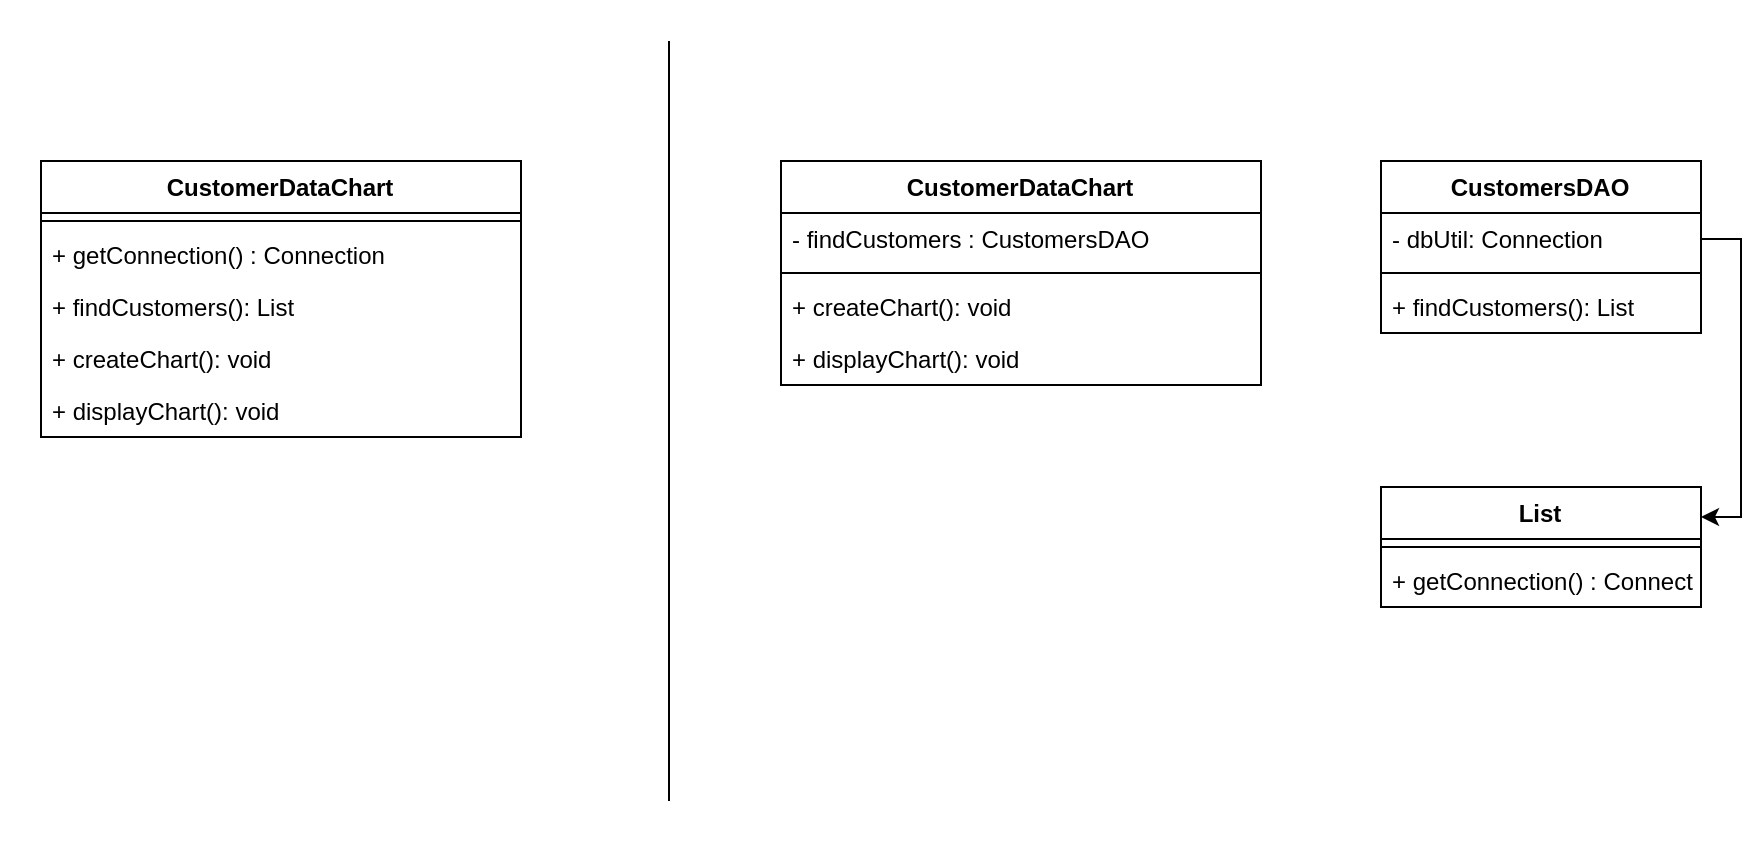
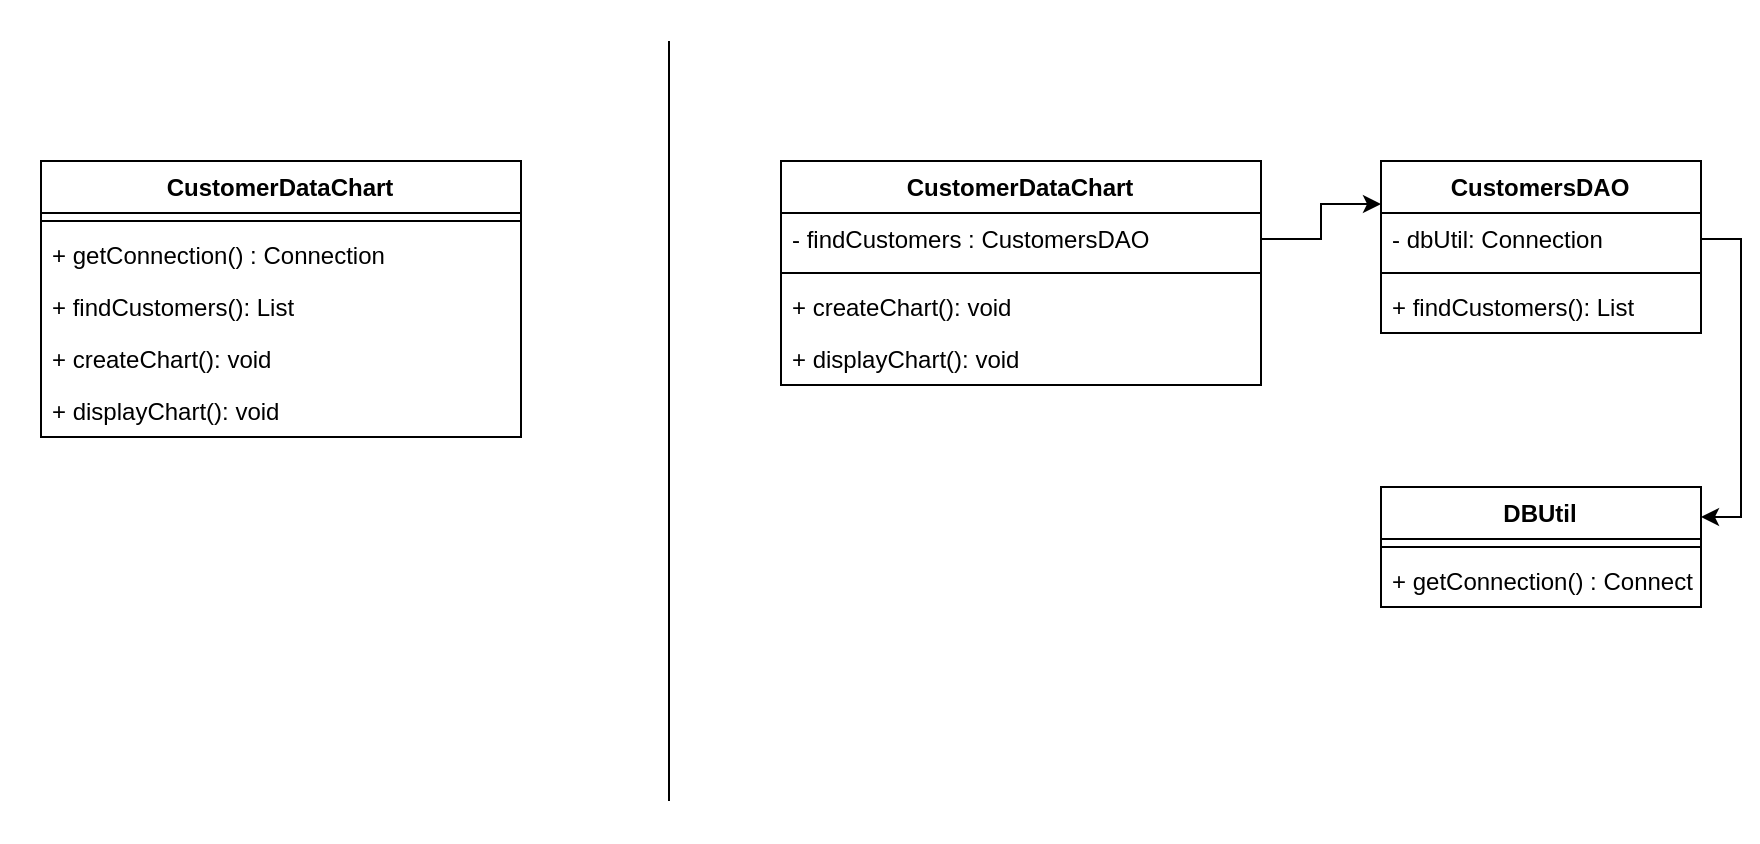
+ <mxCell id="17" style="edgeStyle=orthogonalEdgeStyle;rounded=0;orthogonalLoop=1;jettySize=auto;html=1;exitX=1;exitY=0.5;exitDx=0;exitDy=0;entryX=0;entryY=0.25;entryDx=0;entryDy=0;" edge="1" parent="1" source="9" target="13"><mxGeometry relative="1" as="geometry" /></mxCell>
- <mxCell id="18" value="List" style="swimlane;fontStyle=1;align=center;verticalAlign=top;childLayout=stackLayout;horizontal=1;startSize=26;horizontalStack=0;resizeParent=1;resizeParentMax=0;resizeLast=0;collapsible=1;marginBottom=0;" vertex="1" parent="1"><mxGeometry x="690" y="243" width="160" height="60" as="geometry" /></mxCell>
+ <mxCell id="18" value="DBUtil" style="swimlane;fontStyle=1;align=center;verticalAlign=top;childLayout=stackLayout;horizontal=1;startSize=26;horizontalStack=0;resizeParent=1;resizeParentMax=0;resizeLast=0;collapsible=1;marginBottom=0;" vertex="1" parent="1"><mxGeometry x="690" y="243" width="160" height="60" as="geometry" /></mxCell>
